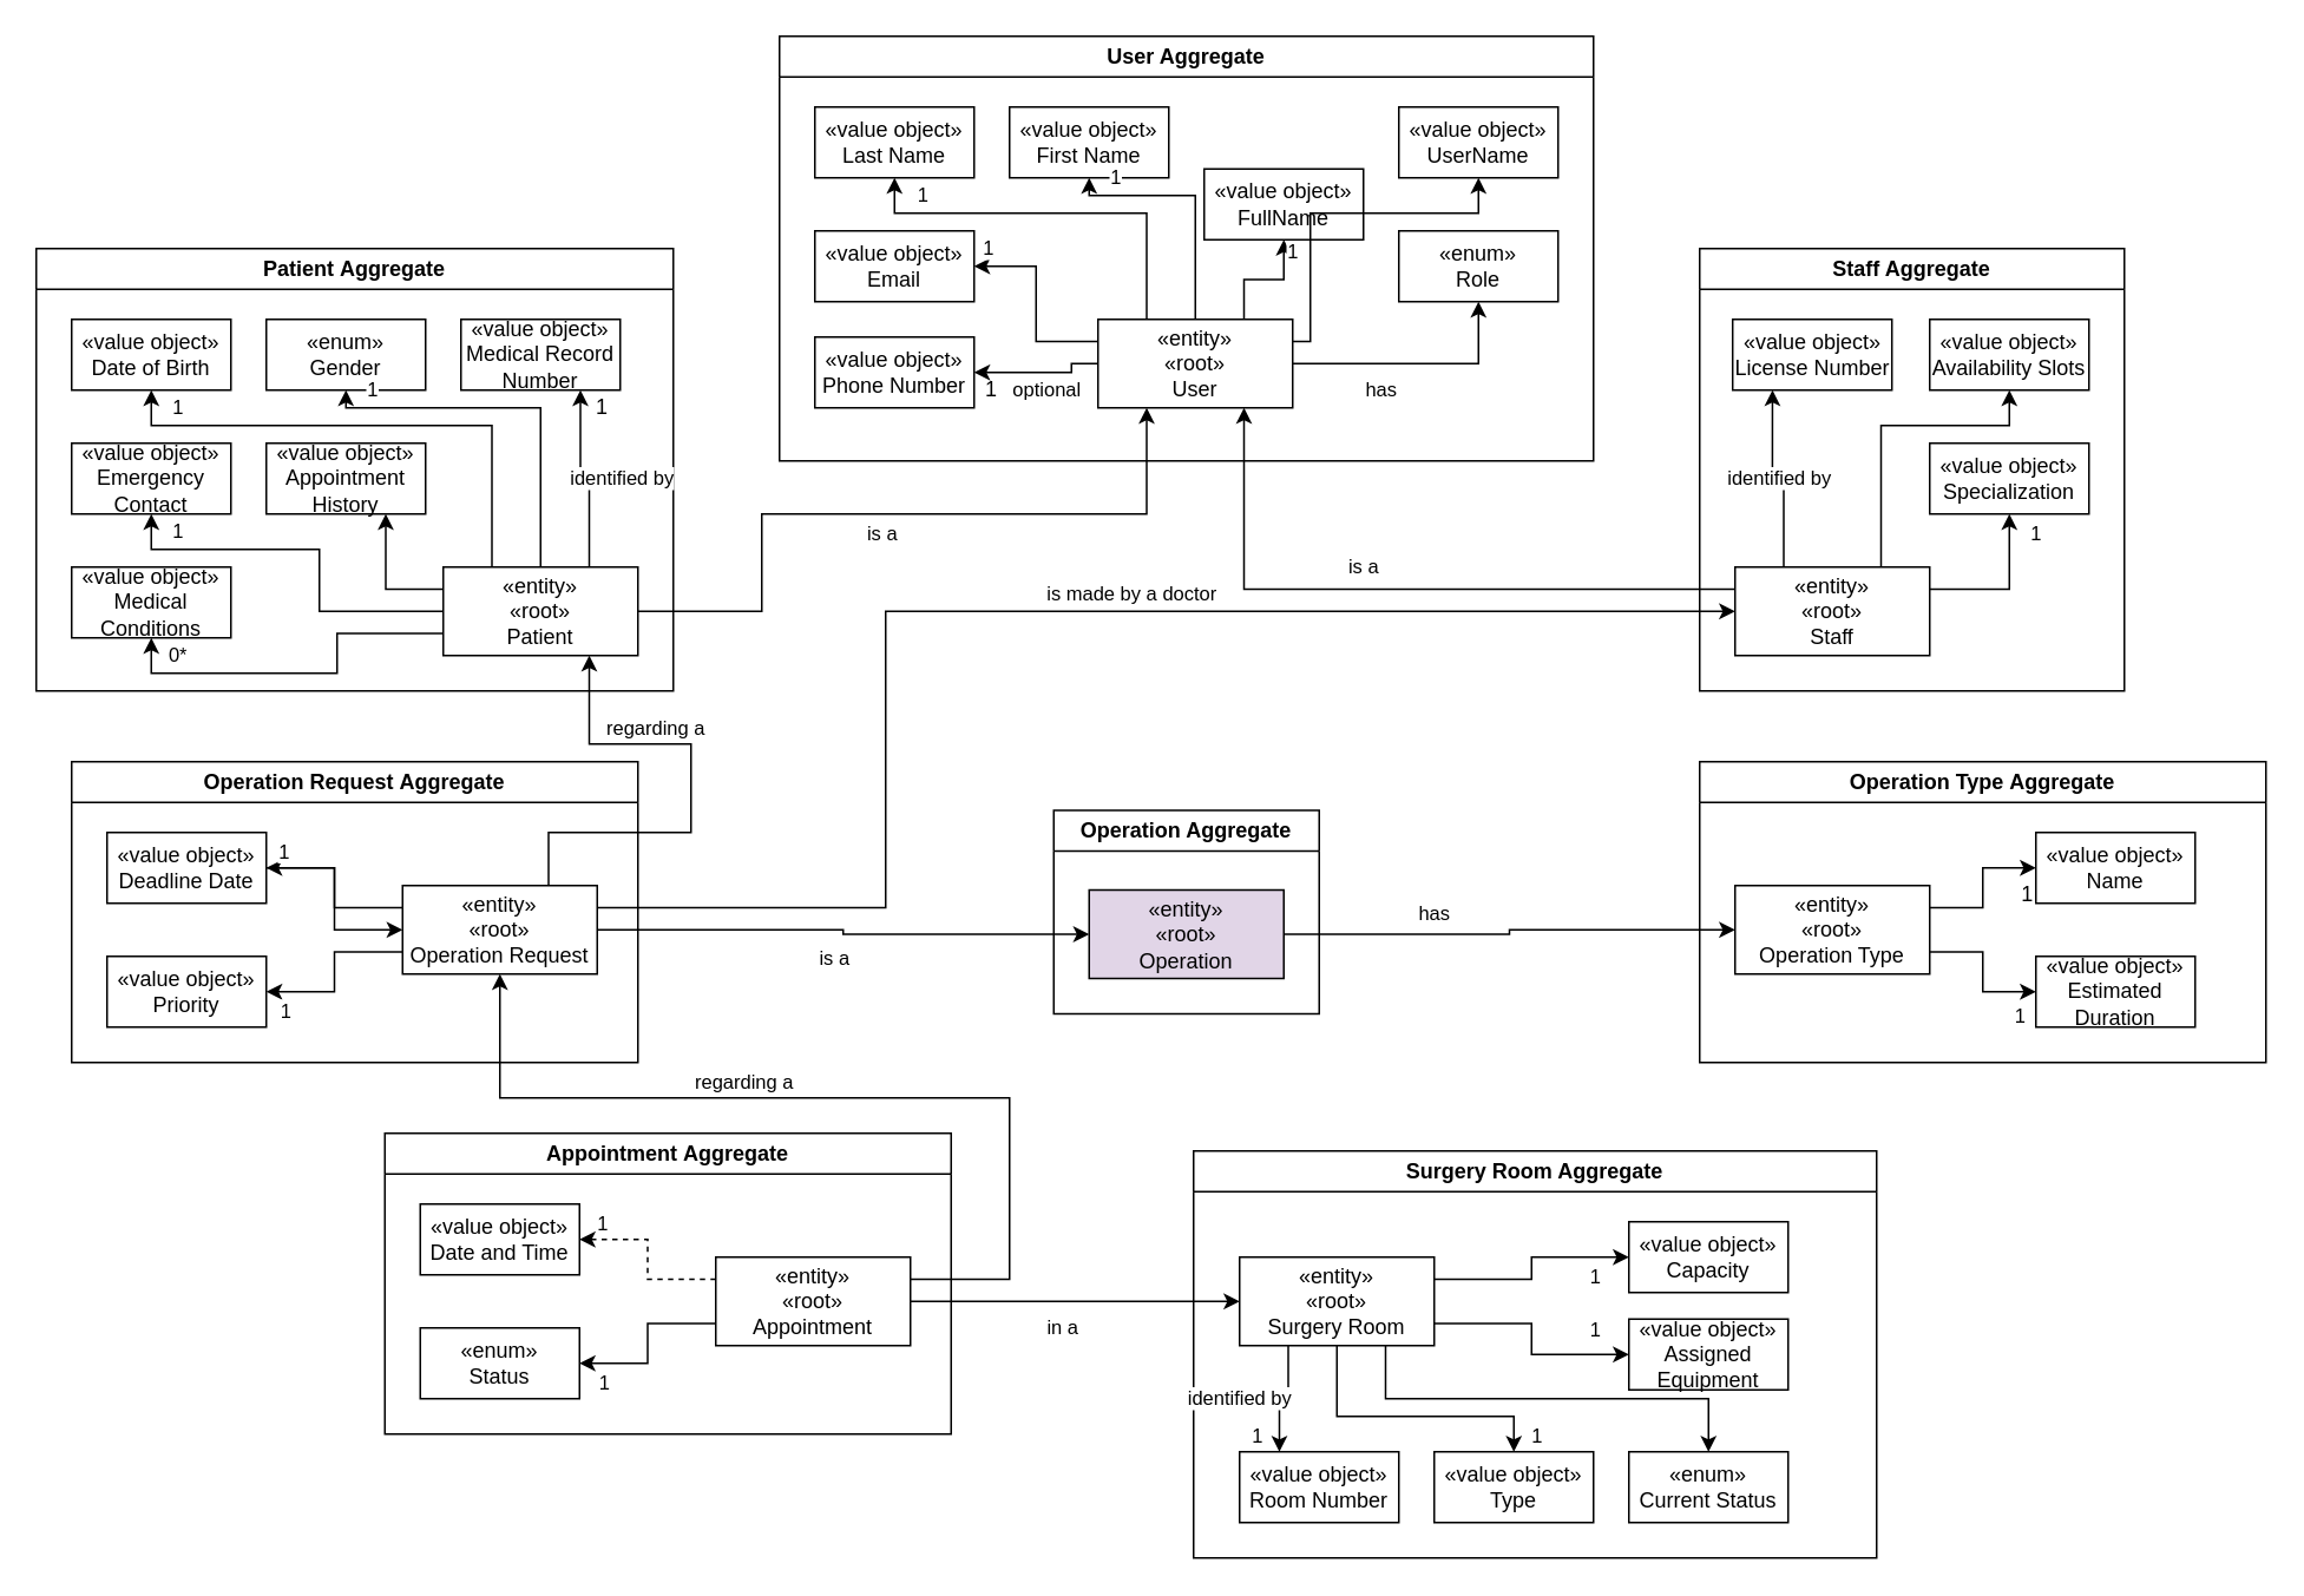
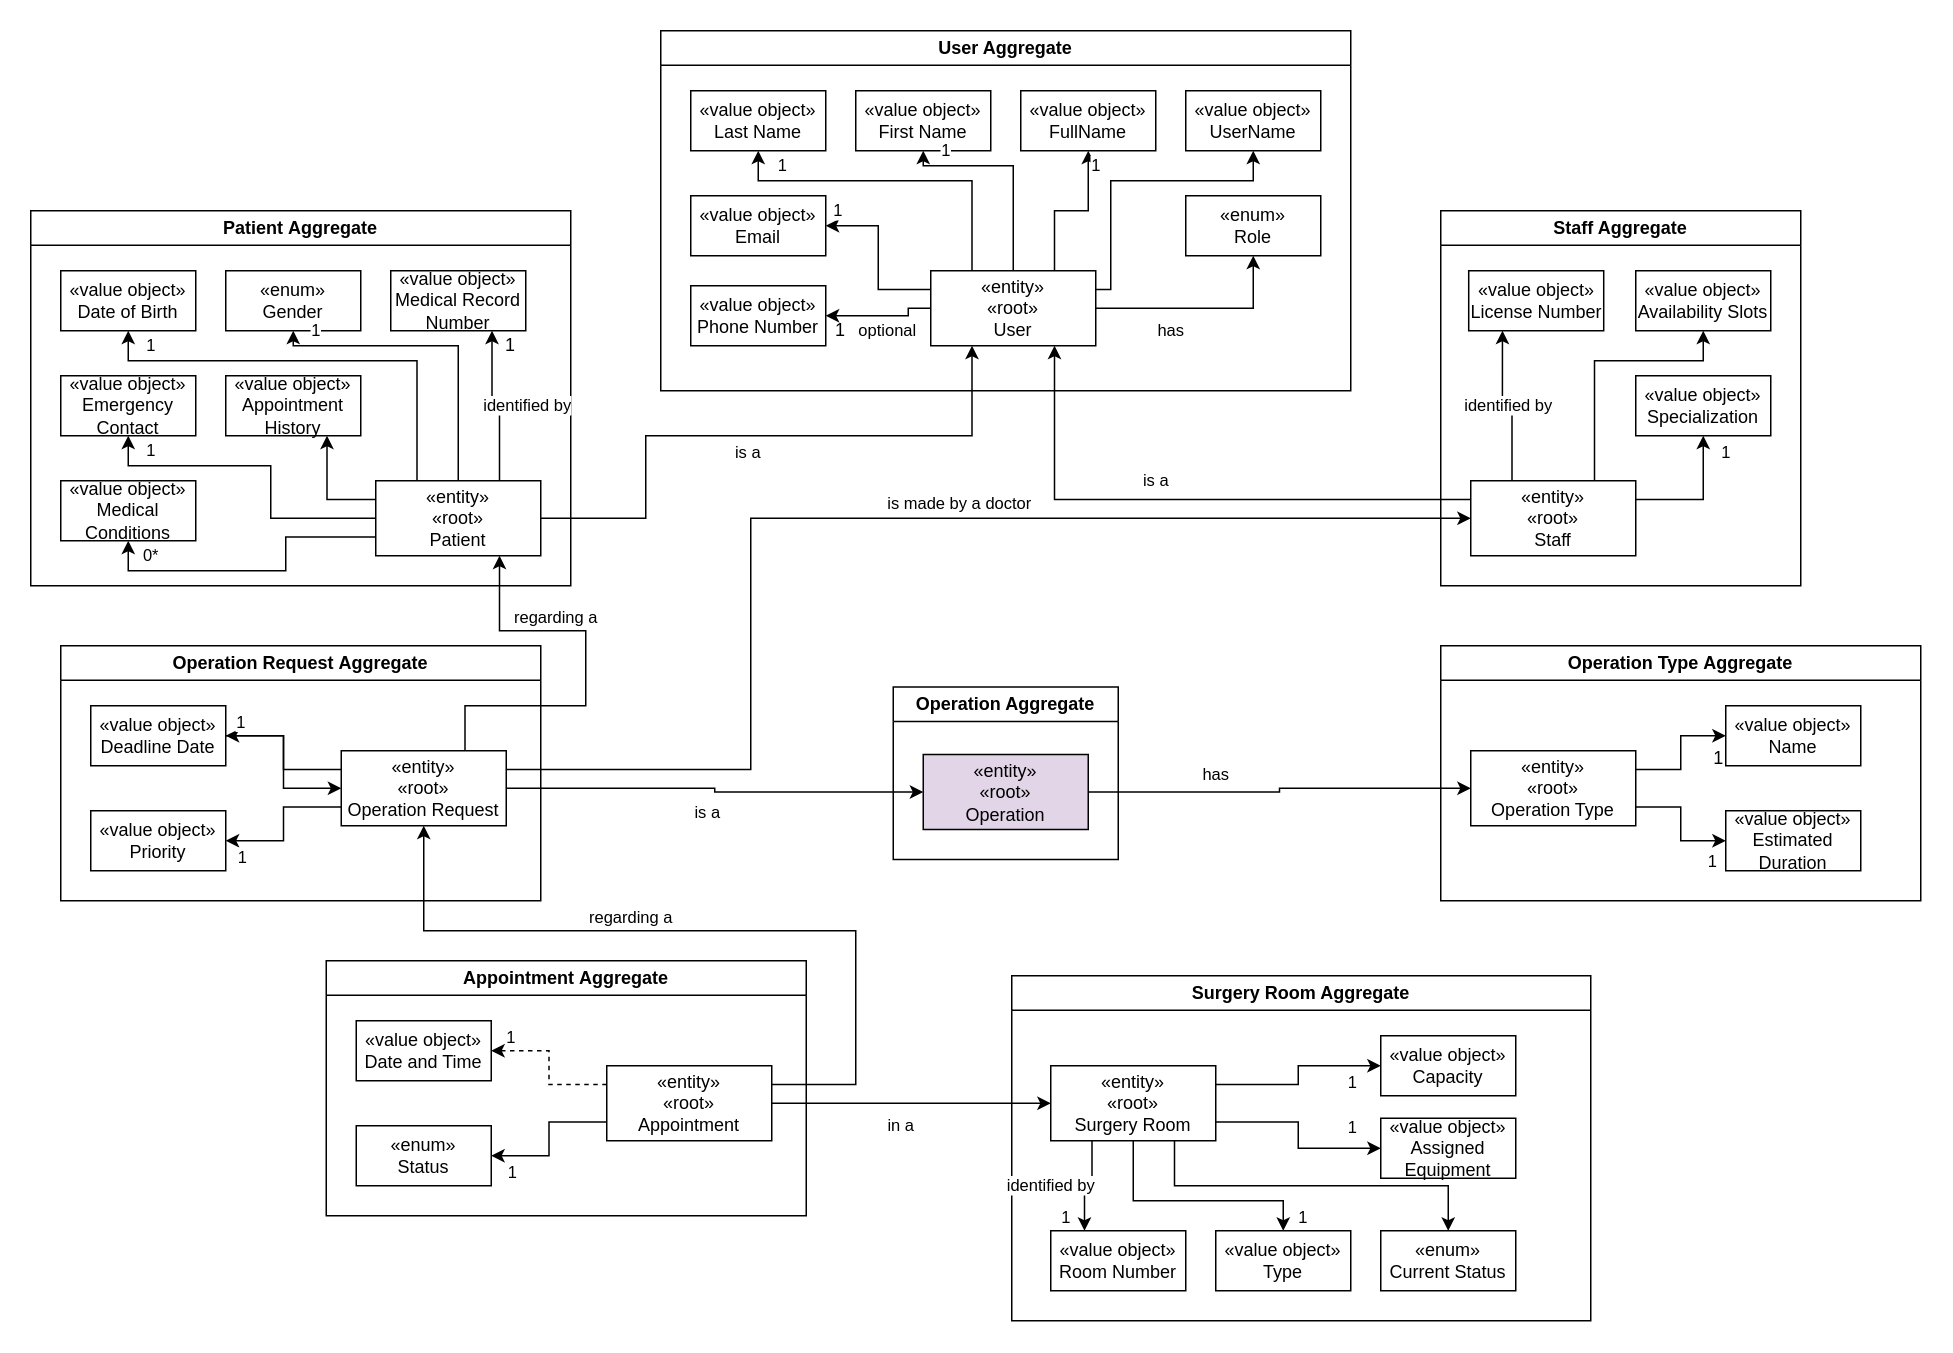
- <mxCell id="23" value="«value object»&lt;div&gt;FullName&lt;/div&gt;" style="rounded=0;whiteSpace=wrap;html=1;" vertex="1" parent="19"><mxGeometry x="240" y="75" width="90" height="40" as="geometry" /></mxCell>
+ <mxCell id="23" value="«value object»&lt;div&gt;FullName&lt;/div&gt;" style="rounded=0;whiteSpace=wrap;html=1;" vertex="1" parent="19"><mxGeometry x="240" y="40" width="90" height="40" as="geometry" /></mxCell>
